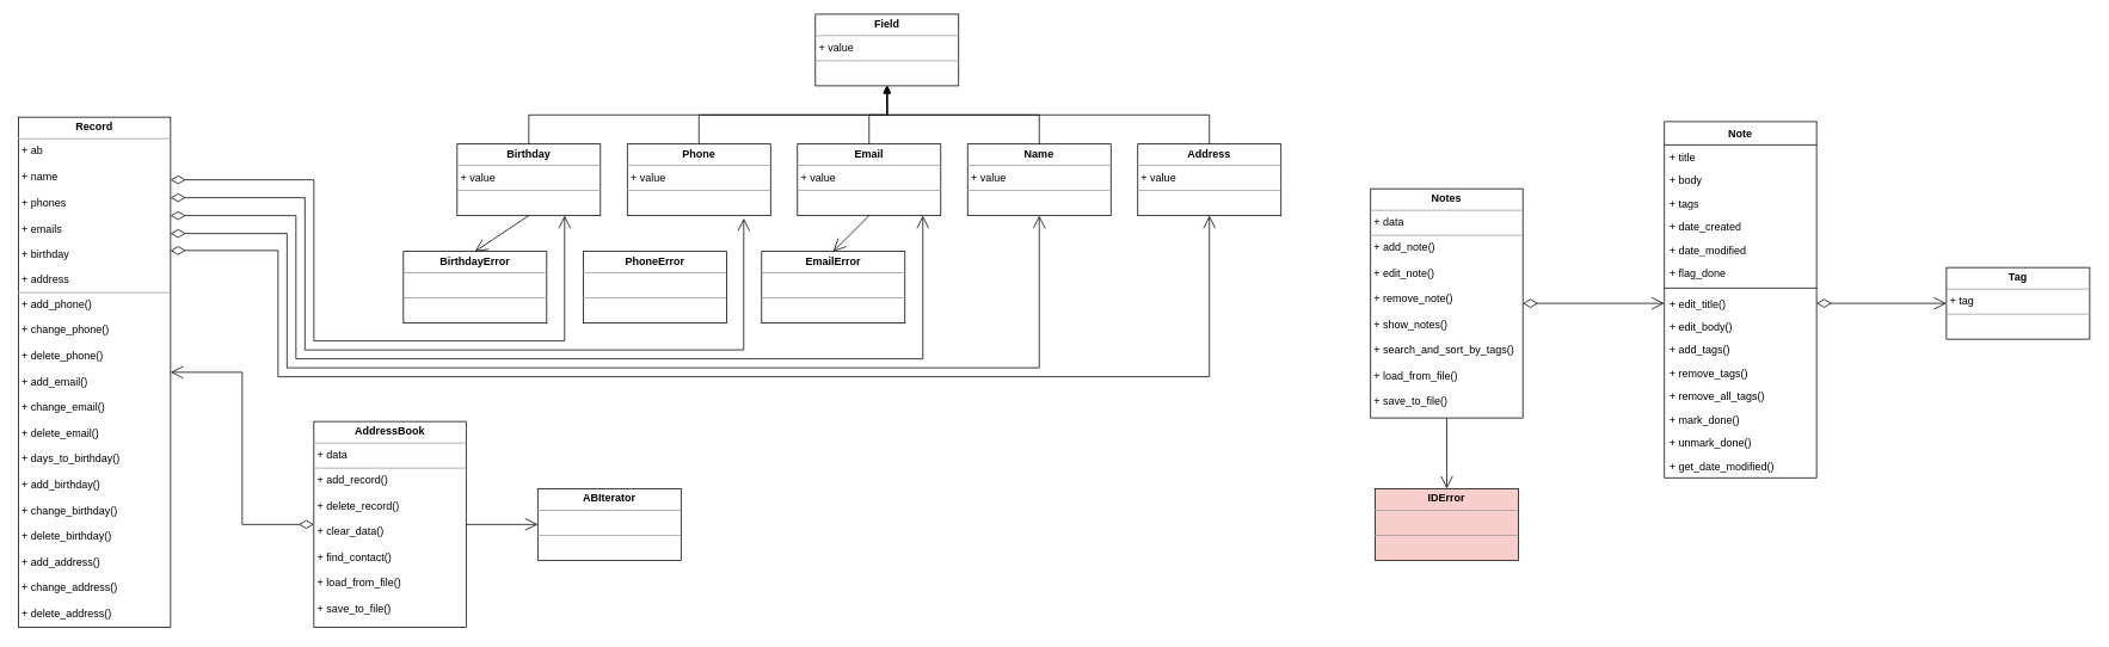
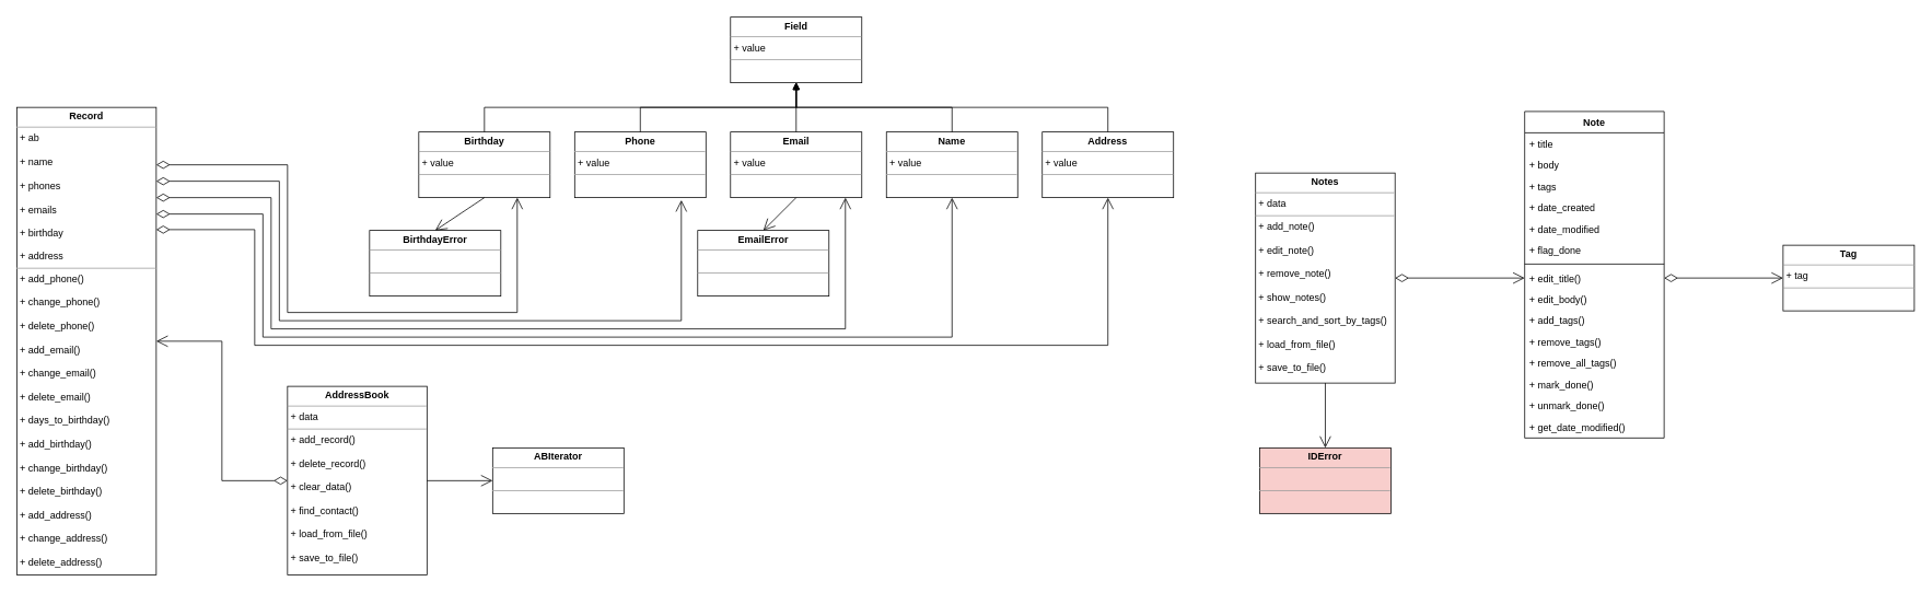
- <mxCell id="25" value="&lt;p style=&quot;margin:0px;margin-top:4px;text-align:center;&quot;&gt;&lt;b&gt;Field&lt;/b&gt;&lt;/p&gt;&lt;hr size=&quot;1&quot;&gt;&lt;p style=&quot;margin:0px;margin-left:4px;&quot;&gt;+ value&lt;/p&gt;&lt;hr size=&quot;1&quot;&gt;&lt;p style=&quot;margin:0px;margin-left:4px;&quot;&gt;&lt;br&gt;&lt;/p&gt;" style="verticalAlign=top;align=left;overflow=fill;fontSize=12;fontFamily=Helvetica;html=1;whiteSpace=wrap;" parent="1" vertex="1"><mxGeometry x="910" y="15" width="160" height="80" as="geometry" /></mxCell>
+ <mxCell id="25" value="&lt;p style=&quot;margin:0px;margin-top:4px;text-align:center;&quot;&gt;&lt;b&gt;Field&lt;/b&gt;&lt;/p&gt;&lt;hr size=&quot;1&quot;&gt;&lt;p style=&quot;margin:0px;margin-left:4px;&quot;&gt;+ value&lt;/p&gt;&lt;hr size=&quot;1&quot;&gt;&lt;p style=&quot;margin:0px;margin-left:4px;&quot;&gt;&lt;br&gt;&lt;/p&gt;" style="verticalAlign=top;align=left;overflow=fill;fontSize=12;fontFamily=Helvetica;html=1;whiteSpace=wrap;" parent="1" vertex="1"><mxGeometry x="890" y="20" width="160" height="80" as="geometry" /></mxCell>
- <mxCell id="23" value="&lt;p style=&quot;margin:0px;margin-top:4px;text-align:center;&quot;&gt;&lt;b&gt;PhoneError&lt;/b&gt;&lt;/p&gt;&lt;hr size=&quot;1&quot;&gt;&lt;p style=&quot;margin:0px;margin-left:4px;&quot;&gt;&lt;br&gt;&lt;/p&gt;&lt;hr size=&quot;1&quot;&gt;&lt;p style=&quot;margin:0px;margin-left:4px;&quot;&gt;&lt;br&gt;&lt;/p&gt;" style="verticalAlign=top;align=left;overflow=fill;fontSize=12;fontFamily=Helvetica;html=1;whiteSpace=wrap;" parent="1" vertex="1"><mxGeometry x="651" y="280" width="160" height="80" as="geometry" /></mxCell>
